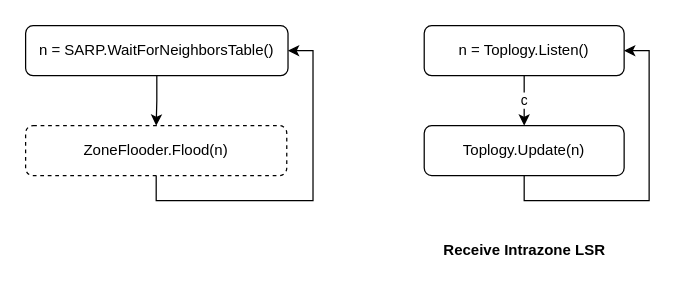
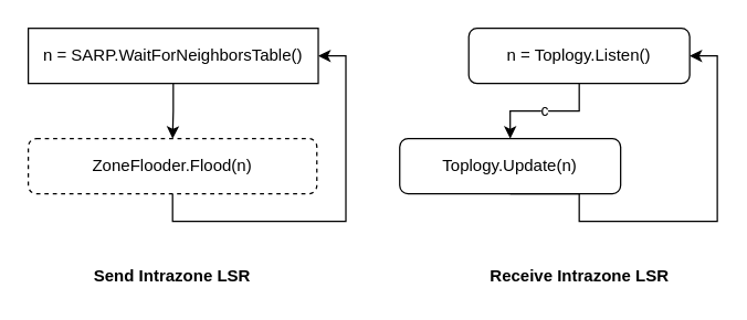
- <mxCell id="3" value="n = SARP.WaitForNeighborsTable()" style="rounded=1;whiteSpace=wrap;html=1;" vertex="1" parent="1"><mxGeometry x="20" y="20" width="210" height="40" as="geometry" /></mxCell>
+ <mxCell id="3" value="n = SARP.WaitForNeighborsTable()" style="whiteSpace=wrap;html=1;rounded=0;" vertex="1" parent="1"><mxGeometry x="20" y="20" width="210" height="40" as="geometry" /></mxCell>
- <mxCell id="9" value="Toplogy.Update(n)" style="whiteSpace=wrap;html=1;rounded=1;" vertex="1" parent="1"><mxGeometry x="339" y="100" width="160" height="40" as="geometry" /></mxCell>
+ <mxCell id="9" value="Toplogy.Update(n)" style="whiteSpace=wrap;html=1;rounded=1;" vertex="1" parent="1"><mxGeometry x="289" y="100" width="160" height="40" as="geometry" /></mxCell>
+ <mxCell id="10" value="&lt;b&gt;Send Intrazone LSR&lt;/b&gt;" style="text;html=1;strokeColor=none;fillColor=none;align=center;verticalAlign=middle;whiteSpace=wrap;rounded=0;" vertex="1" parent="1"><mxGeometry x="60" y="190" width="129" height="20" as="geometry" /></mxCell>
